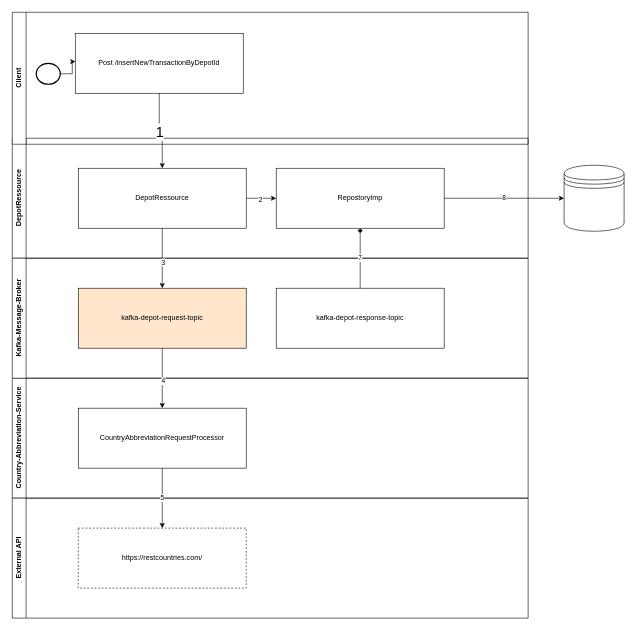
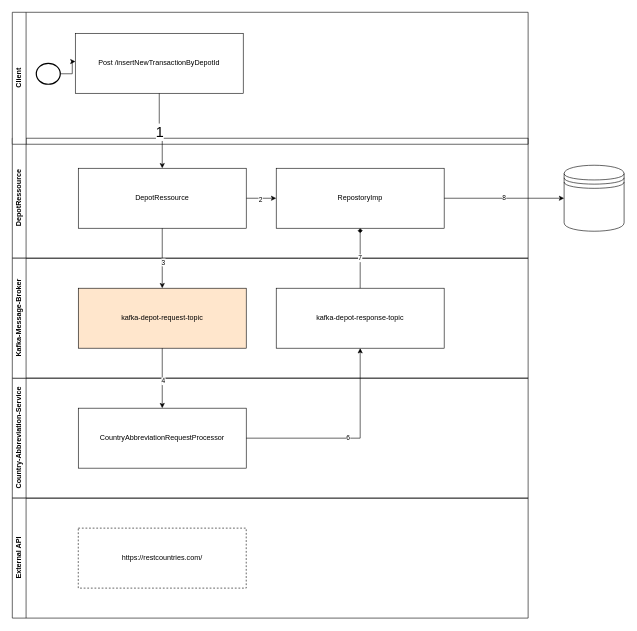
+ <mxCell id="23" value="6" style="edgeStyle=orthogonalEdgeStyle;rounded=0;orthogonalLoop=1;jettySize=auto;html=1;" edge="1" parent="1" source="12" target="15"><mxGeometry relative="1" as="geometry" /></mxCell>
- <mxCell id="26" value="5" style="edgeStyle=orthogonalEdgeStyle;rounded=0;orthogonalLoop=1;jettySize=auto;html=1;" edge="1" parent="1" source="12" target="25"><mxGeometry relative="1" as="geometry" /></mxCell>
